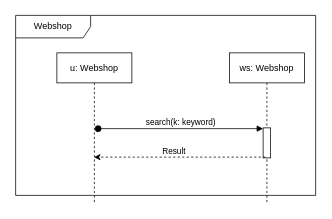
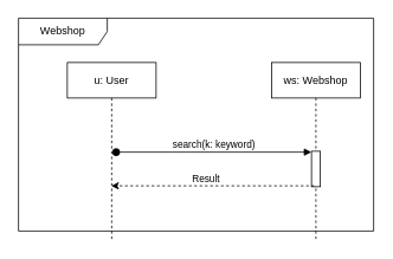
- <mxCell id="3" value="u: Webshop" style="shape=umlLifeline;perimeter=lifelinePerimeter;whiteSpace=wrap;html=1;container=1;collapsible=0;recursiveResize=0;outlineConnect=0;" parent="1" vertex="1"><mxGeometry x="75" y="70" width="100" height="200" as="geometry" /></mxCell>
+ <mxCell id="3" value="u: User" style="shape=umlLifeline;perimeter=lifelinePerimeter;whiteSpace=wrap;html=1;container=1;collapsible=0;recursiveResize=0;outlineConnect=0;" parent="1" vertex="1"><mxGeometry x="75" y="70" width="100" height="200" as="geometry" /></mxCell>
